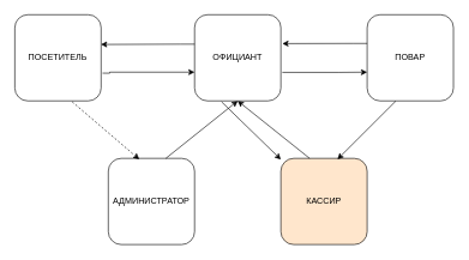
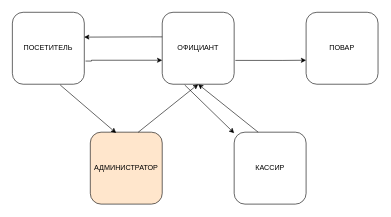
- <mxCell id="5" style="edgeStyle=orthogonalEdgeStyle;rounded=0;html=1;jettySize=auto;orthogonalLoop=1;entryX=1.017;entryY=0.335;entryDx=0;entryDy=0;entryPerimeter=0;" parent="1" source="3" target="2" edge="1"><mxGeometry relative="1" as="geometry"><mxPoint x="430" y="60" as="targetPoint" /><Array as="points"><mxPoint x="490" y="60" /><mxPoint x="490" y="60" /></Array></mxGeometry></mxCell>
- <mxCell id="14" value="" style="endArrow=classic;html=1;rounded=0;fontSize=18;entryX=0.359;entryY=0.011;entryDx=0;entryDy=0;exitX=0.665;exitY=1.011;exitDx=0;exitDy=0;exitPerimeter=0;entryPerimeter=0;dashed=1;" edge="1" parent="1" source="8" target="4"><mxGeometry width="50" height="50" relative="1" as="geometry"><mxPoint x="130" y="-50" as="sourcePoint" /><mxPoint x="70.96" y="101.32" as="targetPoint" /></mxGeometry></mxCell>
+ <mxCell id="14" value="" style="endArrow=classic;html=1;rounded=0;fontSize=18;entryX=0.359;entryY=0.011;entryDx=0;entryDy=0;exitX=0.665;exitY=1.011;exitDx=0;exitDy=0;exitPerimeter=0;entryPerimeter=0;" edge="1" parent="1" source="8" target="4"><mxGeometry width="50" height="50" relative="1" as="geometry"><mxPoint x="130" y="-50" as="sourcePoint" /><mxPoint x="70.96" y="101.32" as="targetPoint" /></mxGeometry></mxCell>
- <mxCell id="13" value="" style="endArrow=classic;html=1;rounded=0;fontSize=18;exitX=0.332;exitY=1.002;exitDx=0;exitDy=0;exitPerimeter=0;entryX=0.656;entryY=0.011;entryDx=0;entryDy=0;entryPerimeter=0;" edge="1" parent="1" source="3" target="7"><mxGeometry width="50" height="50" relative="1" as="geometry"><mxPoint x="350" y="190" as="sourcePoint" /><mxPoint x="590" y="219" as="targetPoint" /><Array as="points" /></mxGeometry></mxCell>
- <mxCell id="4" value="АДМИНИСТРАТОР" style="html=1;whiteSpace=wrap;rounded=1;" parent="1" vertex="1"><mxGeometry x="150" y="220" width="120" height="120" as="geometry" /></mxCell>
+ <mxCell id="4" value="АДМИНИСТРАТОР" style="html=1;whiteSpace=wrap;rounded=1;fillColor=#ffe6cc;" parent="1" vertex="1"><mxGeometry x="150" y="220" width="120" height="120" as="geometry" /></mxCell>
- <mxCell id="7" value="КАССИР" style="html=1;whiteSpace=wrap;rounded=1;fillColor=#ffe6cc;" vertex="1" parent="1"><mxGeometry x="390" y="220" width="120" height="120" as="geometry" /></mxCell>
+ <mxCell id="7" value="КАССИР" style="html=1;whiteSpace=wrap;rounded=1;" vertex="1" parent="1"><mxGeometry x="390" y="220" width="120" height="120" as="geometry" /></mxCell>
